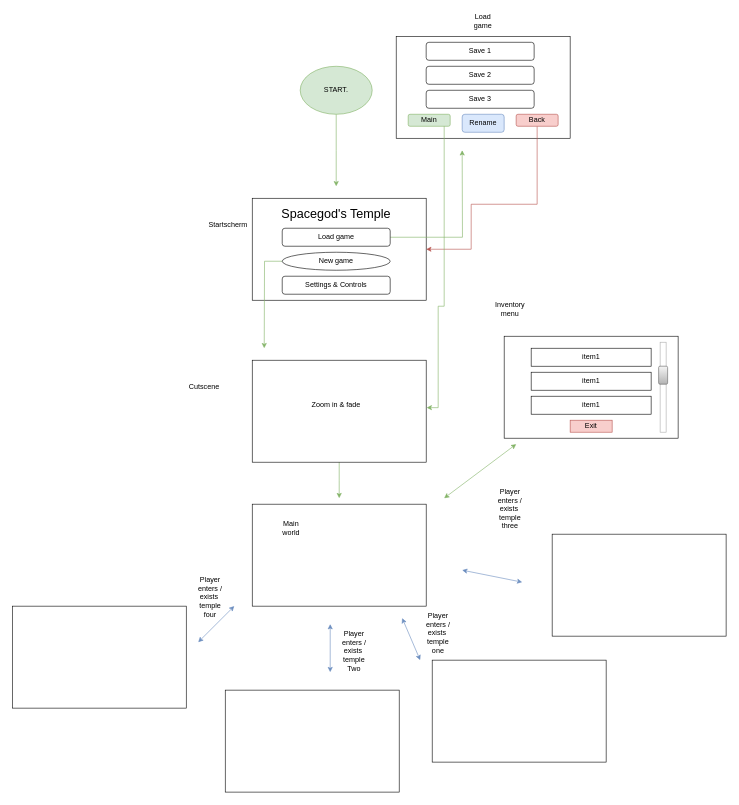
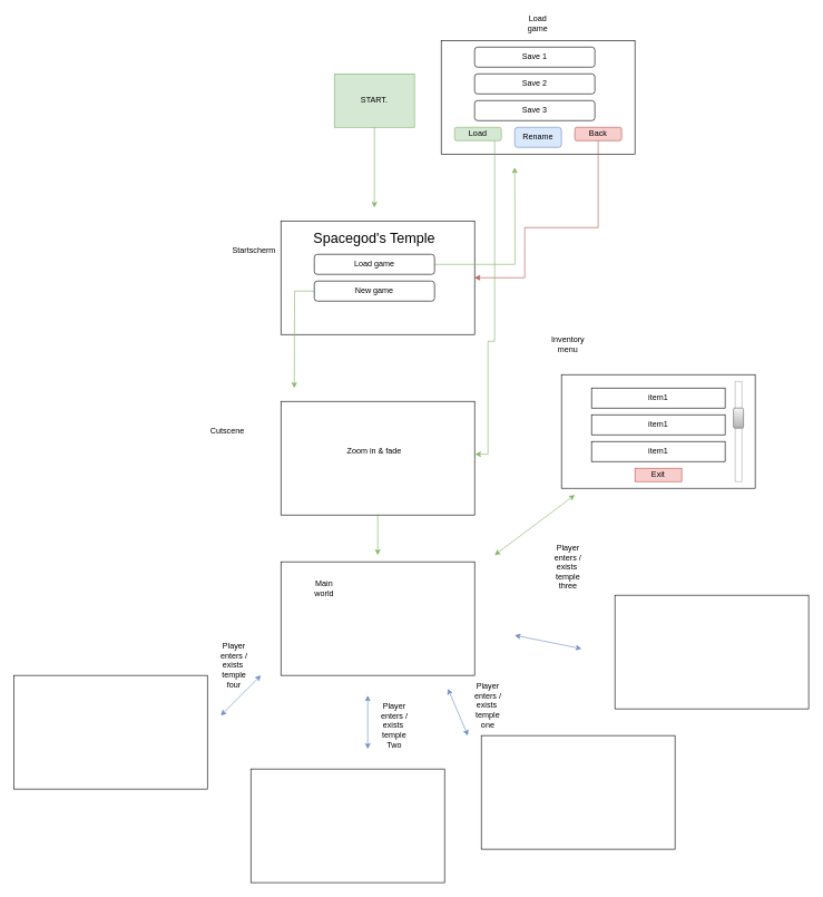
- <mxCell id="4" value="START." style="ellipse;whiteSpace=wrap;html=1;fillColor=#d5e8d4;strokeColor=#82b366;" vertex="1" parent="1"><mxGeometry x="500" y="110" width="120" height="80" as="geometry" /></mxCell>
+ <mxCell id="4" value="START." style="whiteSpace=wrap;html=1;fillColor=#d5e8d4;strokeColor=#82b366;rounded=0;" vertex="1" parent="1"><mxGeometry x="500" y="110" width="120" height="80" as="geometry" /></mxCell>
- <mxCell id="15" value="Main" style="rounded=1;whiteSpace=wrap;html=1;fillColor=#d5e8d4;strokeColor=#82b366;" vertex="1" parent="1"><mxGeometry x="680" y="190" width="70" height="20" as="geometry" /></mxCell>
+ <mxCell id="15" value="Load" style="rounded=1;whiteSpace=wrap;html=1;fillColor=#d5e8d4;strokeColor=#82b366;" vertex="1" parent="1"><mxGeometry x="680" y="190" width="70" height="20" as="geometry" /></mxCell>
- <mxCell id="9" value="New game" style="ellipse;whiteSpace=wrap;html=1;" vertex="1" parent="1"><mxGeometry x="470" y="420" width="180" height="30" as="geometry" /></mxCell>
+ <mxCell id="9" value="New game" style="rounded=1;whiteSpace=wrap;html=1;" vertex="1" parent="1"><mxGeometry x="470" y="420" width="180" height="30" as="geometry" /></mxCell>
- <mxCell id="7" value="Settings &amp;amp; Controls" style="rounded=1;whiteSpace=wrap;html=1;" vertex="1" parent="1"><mxGeometry x="470" y="460" width="180" height="30" as="geometry" /></mxCell>
